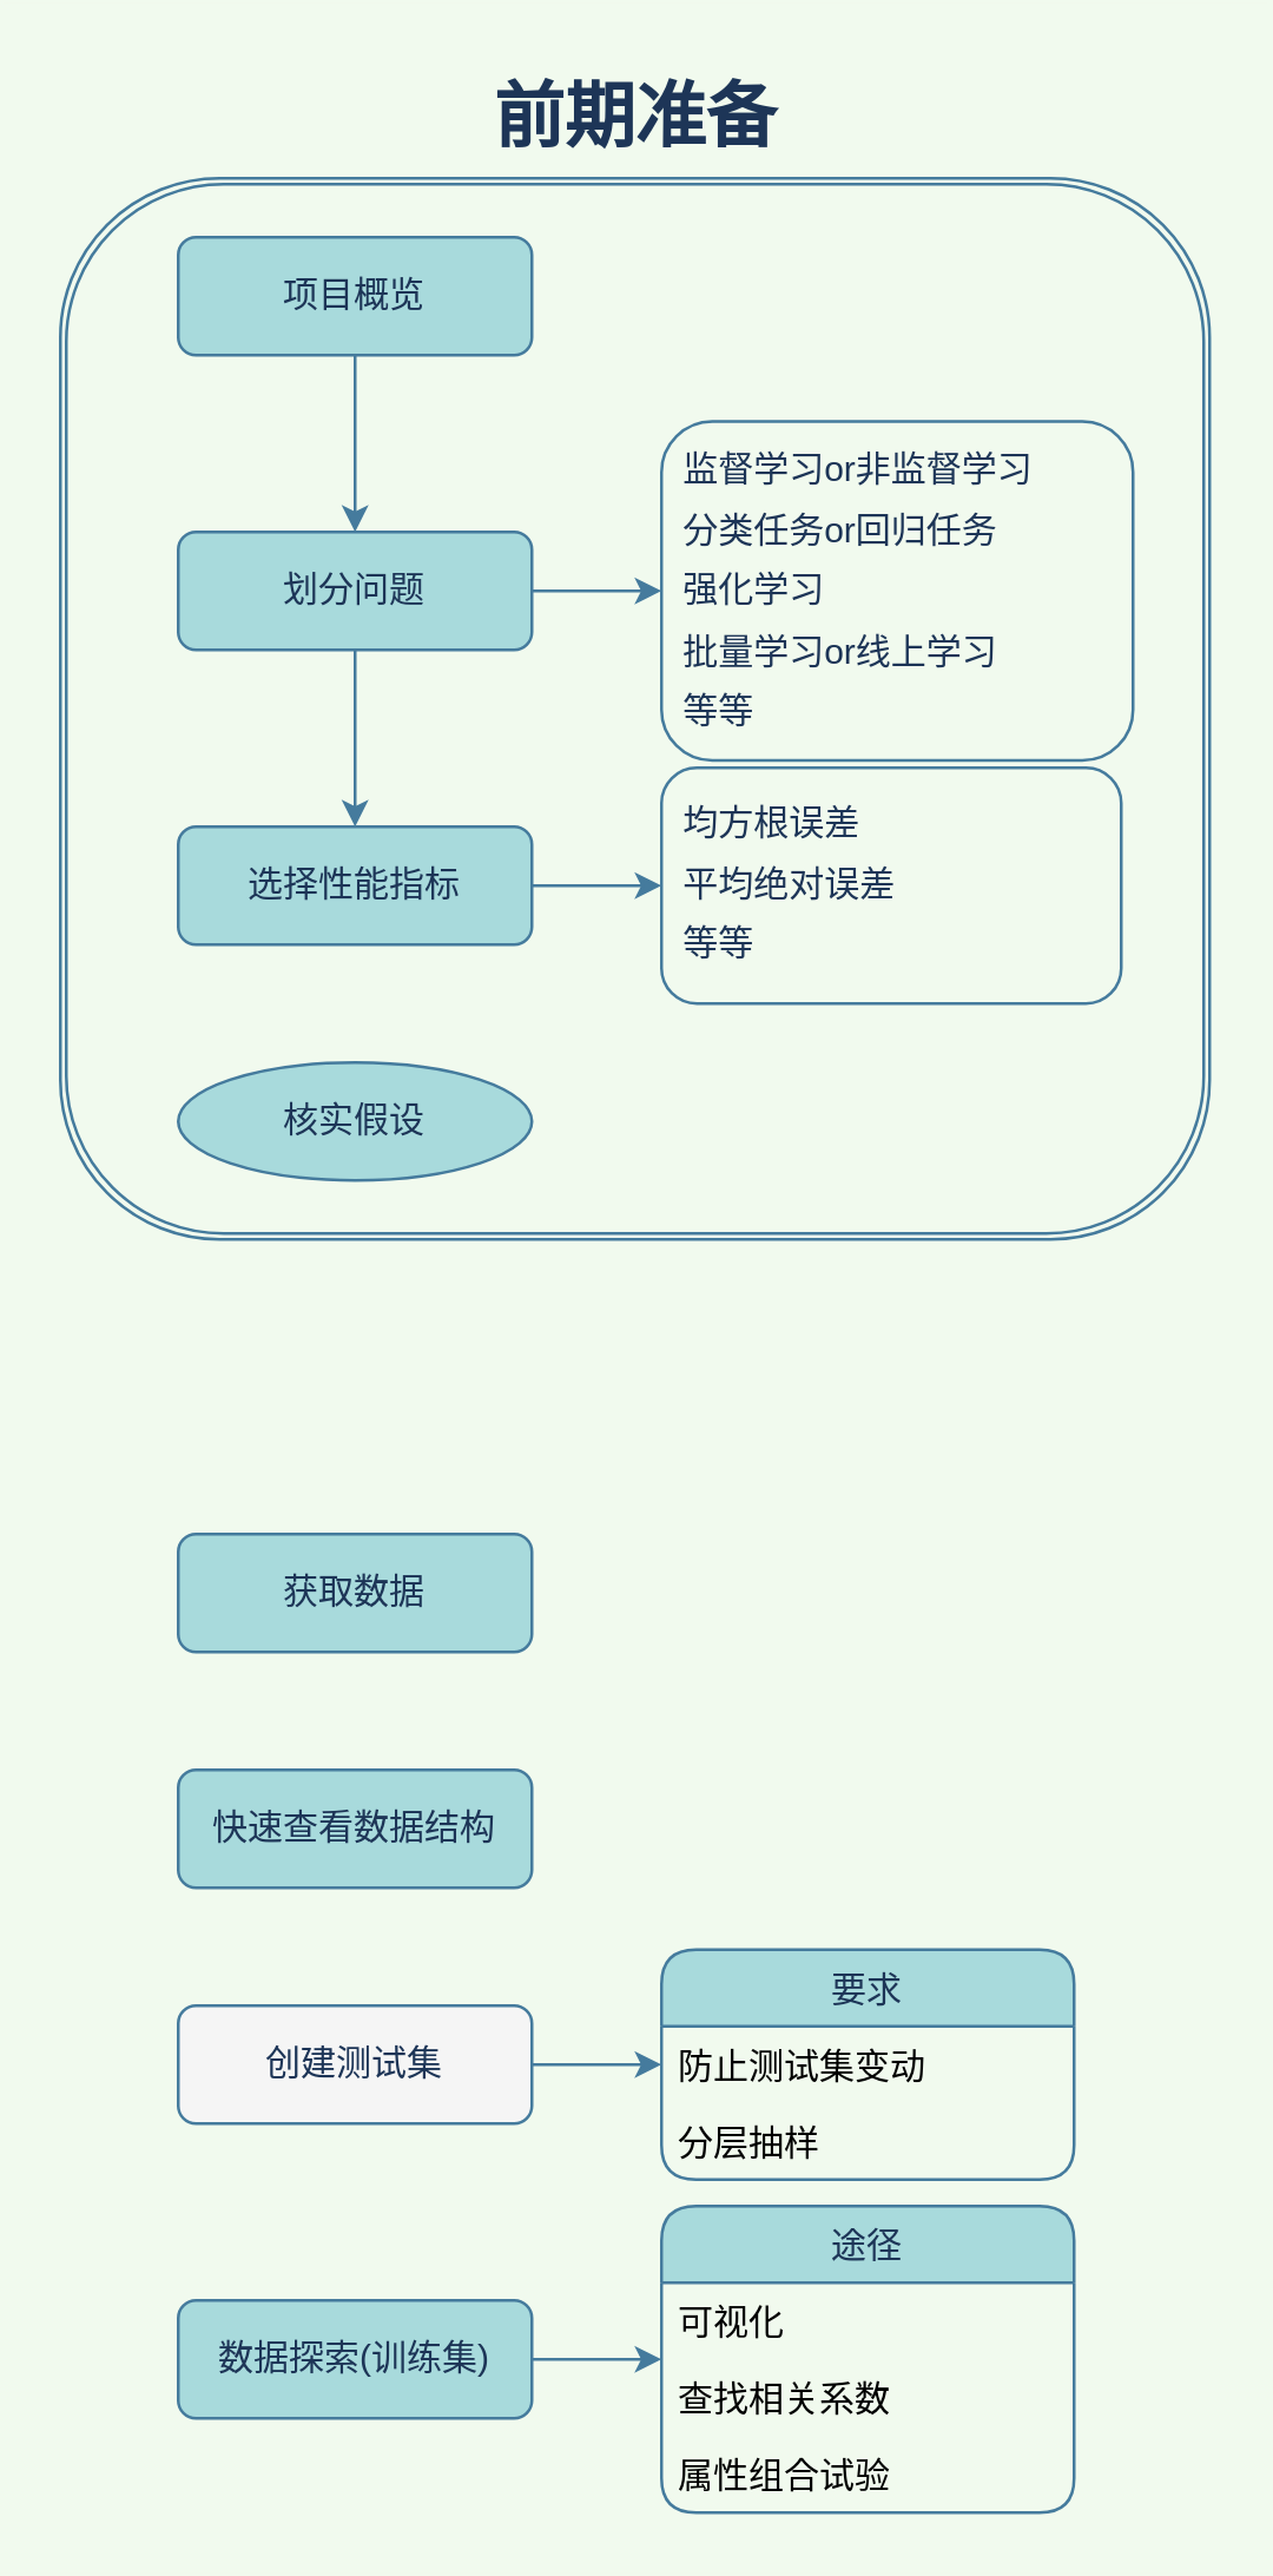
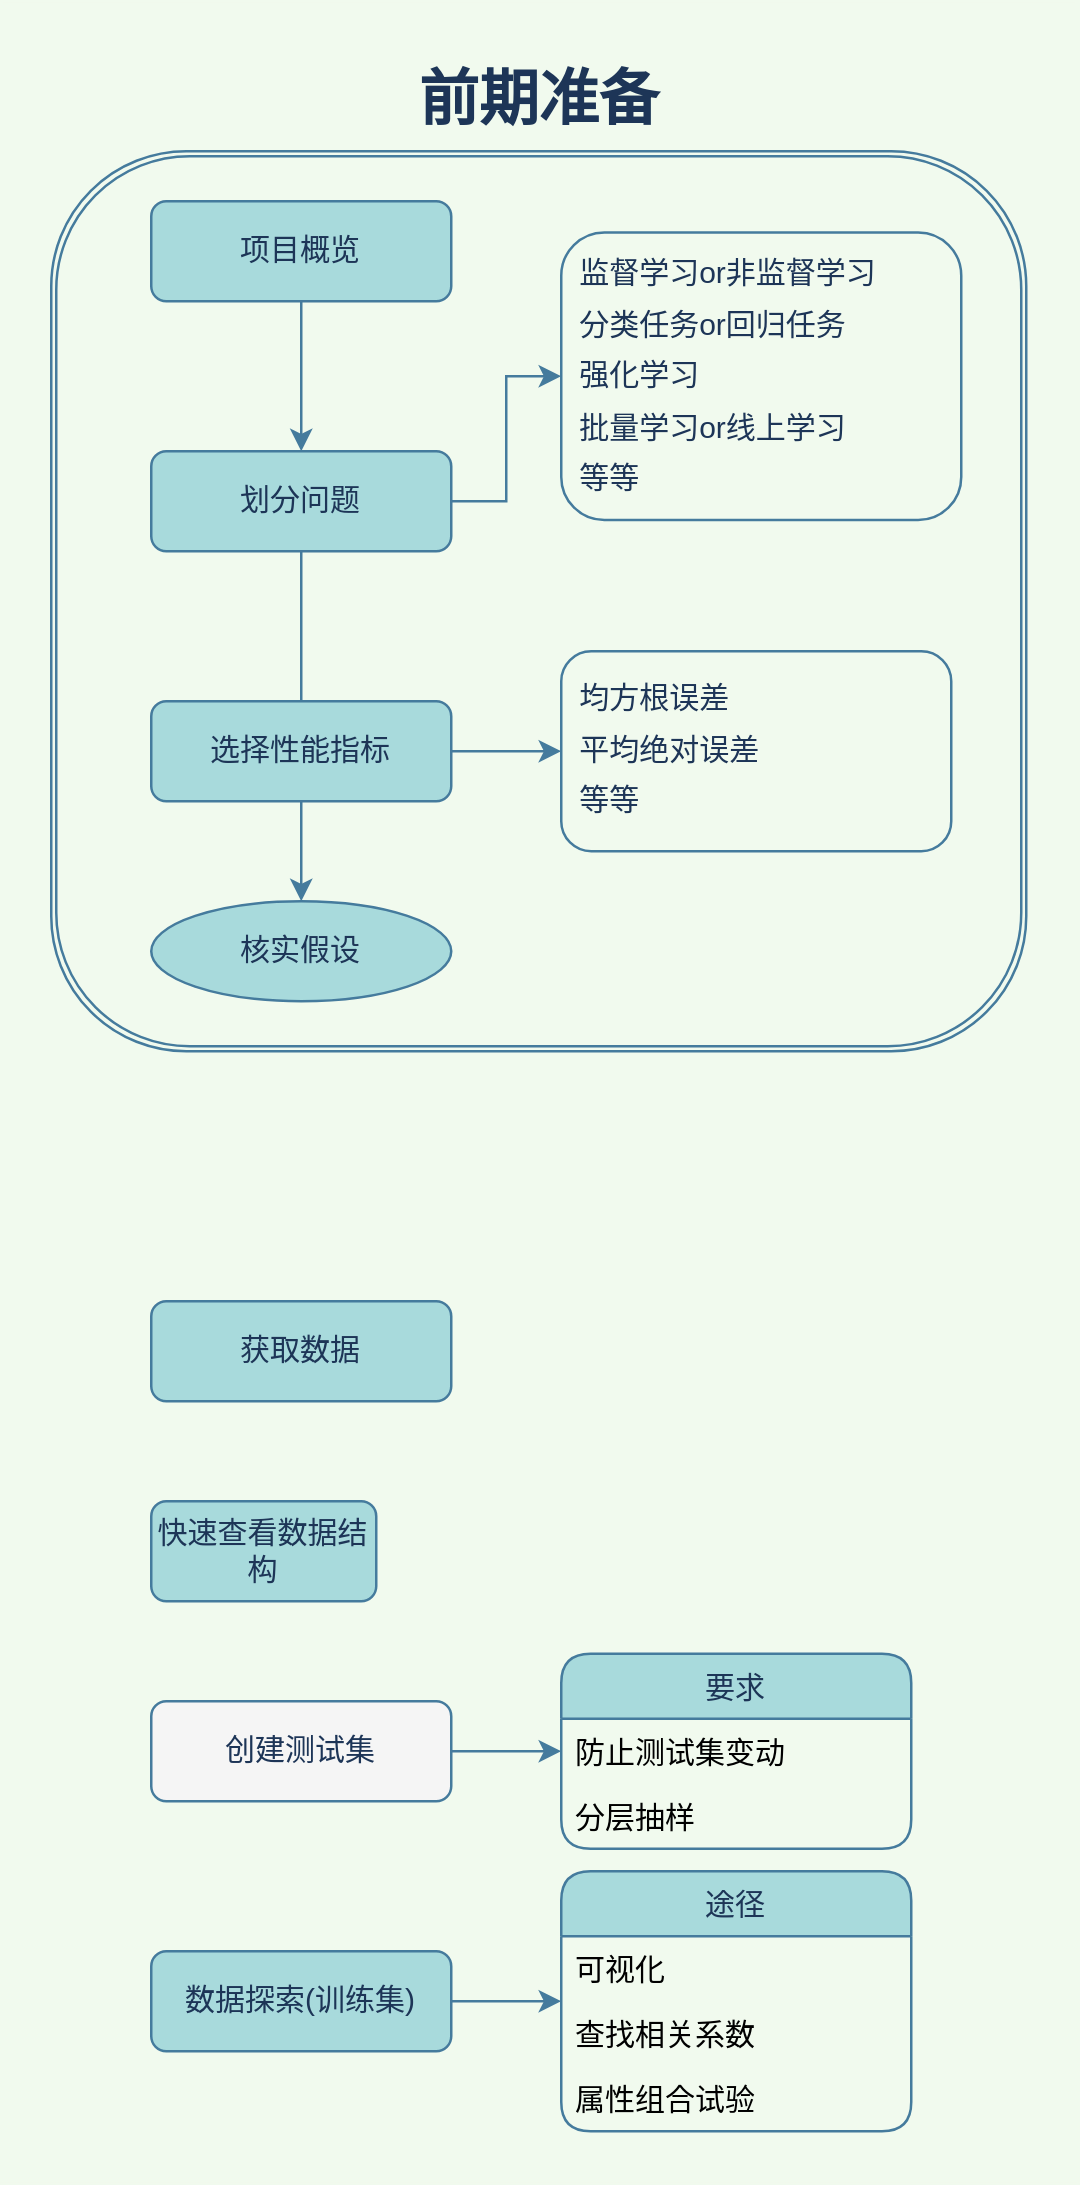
- <mxCell id="8" value="&lt;table border=&quot;0&quot; width=&quot;100%&quot; style=&quot;width: 100% ; height: 100% ; border-collapse: collapse&quot;&gt;&lt;tbody&gt;&lt;tr&gt;&lt;td style=&quot;line-height: 170%&quot;&gt;&amp;nbsp; 监督学习or非监督学习&lt;br&gt;&amp;nbsp; 分类任务or回归任务&lt;br&gt;&amp;nbsp; 强化学习&lt;br&gt;&amp;nbsp; 批量学习or线上学习&lt;br&gt;&amp;nbsp; 等等&lt;/td&gt;&lt;td align=&quot;center&quot;&gt;&lt;/td&gt;&lt;td align=&quot;center&quot;&gt;&lt;/td&gt;&lt;/tr&gt;&lt;/tbody&gt;&lt;/table&gt;&lt;div style=&quot;text-align: -webkit-center&quot;&gt;&lt;br&gt;&lt;/div&gt;" style="text;html=1;strokeColor=#457B9D;fillColor=none;overflow=fill;rounded=1;fontColor=#1D3557;" vertex="1" parent="1"><mxGeometry x="224" y="142.5" width="160" height="115" as="geometry" /></mxCell>
+ <mxCell id="8" value="&lt;table border=&quot;0&quot; width=&quot;100%&quot; style=&quot;width: 100% ; height: 100% ; border-collapse: collapse&quot;&gt;&lt;tbody&gt;&lt;tr&gt;&lt;td style=&quot;line-height: 170%&quot;&gt;&amp;nbsp; 监督学习or非监督学习&lt;br&gt;&amp;nbsp; 分类任务or回归任务&lt;br&gt;&amp;nbsp; 强化学习&lt;br&gt;&amp;nbsp; 批量学习or线上学习&lt;br&gt;&amp;nbsp; 等等&lt;/td&gt;&lt;td align=&quot;center&quot;&gt;&lt;/td&gt;&lt;td align=&quot;center&quot;&gt;&lt;/td&gt;&lt;/tr&gt;&lt;/tbody&gt;&lt;/table&gt;&lt;div style=&quot;text-align: -webkit-center&quot;&gt;&lt;br&gt;&lt;/div&gt;" style="text;html=1;strokeColor=#457B9D;fillColor=none;overflow=fill;rounded=1;fontColor=#1D3557;" vertex="1" parent="1"><mxGeometry x="224" y="92.5" width="160" height="115" as="geometry" /></mxCell>
- <mxCell id="6" value="" style="edgeStyle=orthogonalEdgeStyle;rounded=0;orthogonalLoop=1;jettySize=auto;html=1;labelBackgroundColor=#F1FAEE;strokeColor=#457B9D;fontColor=#1D3557;" edge="1" parent="1" source="7" target="11"><mxGeometry relative="1" as="geometry" /></mxCell>
+ <mxCell id="6" value="" style="edgeStyle=orthogonalEdgeStyle;rounded=0;orthogonalLoop=1;jettySize=auto;html=1;labelBackgroundColor=#F1FAEE;strokeColor=#457B9D;fontColor=#1D3557;endArrow=none;" edge="1" parent="1" source="7" target="11"><mxGeometry relative="1" as="geometry" /></mxCell>
+ <mxCell id="10" value="" style="edgeStyle=orthogonalEdgeStyle;curved=0;rounded=1;sketch=0;orthogonalLoop=1;jettySize=auto;html=1;fontColor=#1D3557;strokeColor=#457B9D;fillColor=#A8DADC;" edge="1" parent="1" source="11" target="13"><mxGeometry relative="1" as="geometry" /></mxCell>
- <mxCell id="16" value="快速查看数据结构" style="rounded=1;whiteSpace=wrap;html=1;fontSize=12;glass=0;strokeWidth=1;shadow=0;fillColor=#A8DADC;strokeColor=#457B9D;fontColor=#1D3557;" vertex="1" parent="1"><mxGeometry x="60" y="600" width="120" height="40" as="geometry" /></mxCell>
+ <mxCell id="16" value="快速查看数据结构" style="rounded=1;whiteSpace=wrap;html=1;fontSize=12;glass=0;strokeWidth=1;shadow=0;fillColor=#A8DADC;strokeColor=#457B9D;fontColor=#1D3557;" vertex="1" parent="1"><mxGeometry x="60" y="600" width="90" height="40" as="geometry" /></mxCell>
